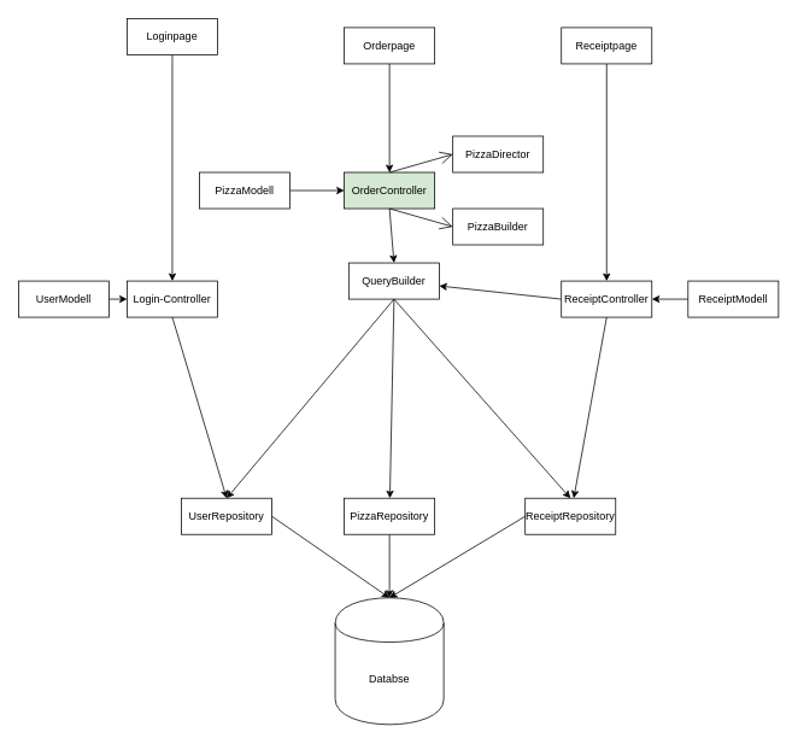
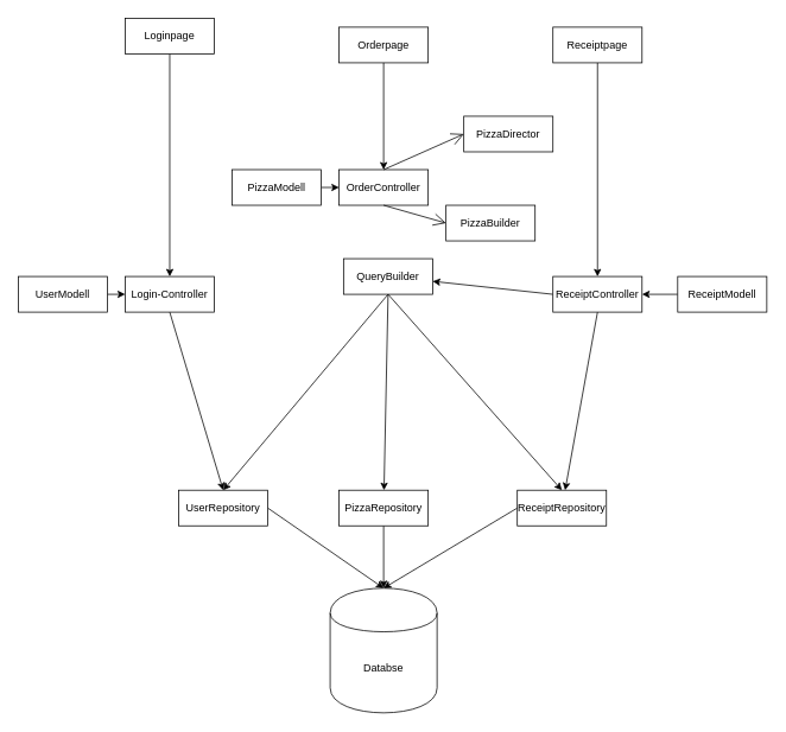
- <mxCell id="20" value="PizzaDirector" style="whiteSpace=wrap;html=1;align=center;" vertex="1" parent="1"><mxGeometry x="500" y="150" width="100" height="40" as="geometry" /></mxCell>
+ <mxCell id="20" value="PizzaDirector" style="whiteSpace=wrap;html=1;align=center;" vertex="1" parent="1"><mxGeometry x="520" y="130" width="100" height="40" as="geometry" /></mxCell>
- <mxCell id="33" value="PizzaModell" style="whiteSpace=wrap;html=1;align=center;" vertex="1" parent="1"><mxGeometry x="220" y="190" width="100" height="40" as="geometry" /></mxCell>
+ <mxCell id="33" value="PizzaModell" style="whiteSpace=wrap;html=1;align=center;" vertex="1" parent="1"><mxGeometry x="260" y="190" width="100" height="40" as="geometry" /></mxCell>
- <mxCell id="24" value="OrderController" style="whiteSpace=wrap;html=1;align=center;fillColor=#d5e8d4;" vertex="1" parent="1"><mxGeometry x="380" y="190" width="100" height="40" as="geometry" /></mxCell>
+ <mxCell id="24" value="OrderController" style="whiteSpace=wrap;html=1;align=center;" vertex="1" parent="1"><mxGeometry x="380" y="190" width="100" height="40" as="geometry" /></mxCell>
- <mxCell id="23" style="edgeStyle=none;html=1;exitX=0.5;exitY=1;exitDx=0;exitDy=0;entryX=0.5;entryY=0;entryDx=0;entryDy=0;" edge="1" parent="1" source="24" target="19"><mxGeometry relative="1" as="geometry" /></mxCell>
